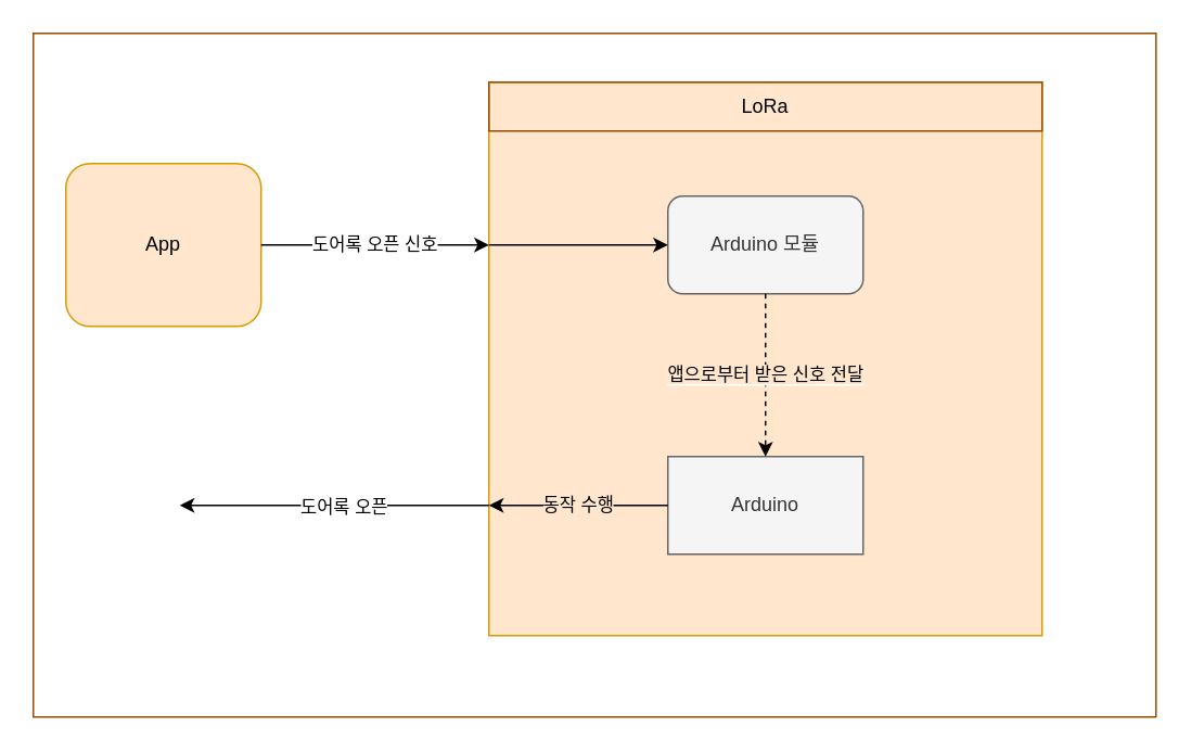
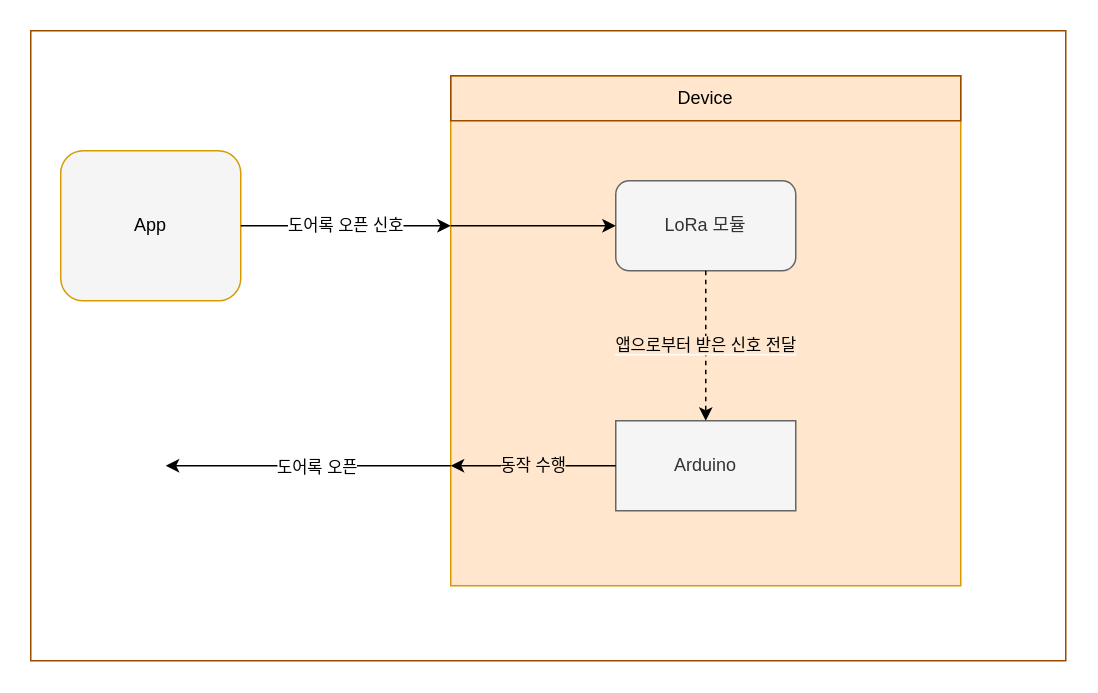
- <mxCell id="7" value="LoRa" style="text;html=1;strokeColor=#994C00;fillColor=none;align=center;verticalAlign=middle;whiteSpace=wrap;rounded=0;" vertex="1" parent="1"><mxGeometry x="300" y="50" width="340" height="30" as="geometry" /></mxCell>
+ <mxCell id="7" value="Device" style="text;html=1;strokeColor=#994C00;fillColor=none;align=center;verticalAlign=middle;whiteSpace=wrap;rounded=0;" vertex="1" parent="1"><mxGeometry x="300" y="50" width="340" height="30" as="geometry" /></mxCell>
- <mxCell id="4" value="App" style="rounded=1;whiteSpace=wrap;html=1;fillColor=#ffe6cc;strokeColor=#d79b00;" vertex="1" parent="1"><mxGeometry x="40" y="100" width="120" height="100" as="geometry" /></mxCell>
+ <mxCell id="4" value="App" style="rounded=1;whiteSpace=wrap;html=1;fillColor=#f5f5f5;strokeColor=#d79b00;" vertex="1" parent="1"><mxGeometry x="40" y="100" width="120" height="100" as="geometry" /></mxCell>
- <mxCell id="5" value="Arduino 모듈" style="rounded=1;whiteSpace=wrap;html=1;fillColor=#f5f5f5;fontColor=#333333;strokeColor=#666666;" vertex="1" parent="1"><mxGeometry x="410" y="120" width="120" height="60" as="geometry" /></mxCell>
+ <mxCell id="5" value="LoRa 모듈" style="rounded=1;whiteSpace=wrap;html=1;fillColor=#f5f5f5;fontColor=#333333;strokeColor=#666666;" vertex="1" parent="1"><mxGeometry x="410" y="120" width="120" height="60" as="geometry" /></mxCell>
